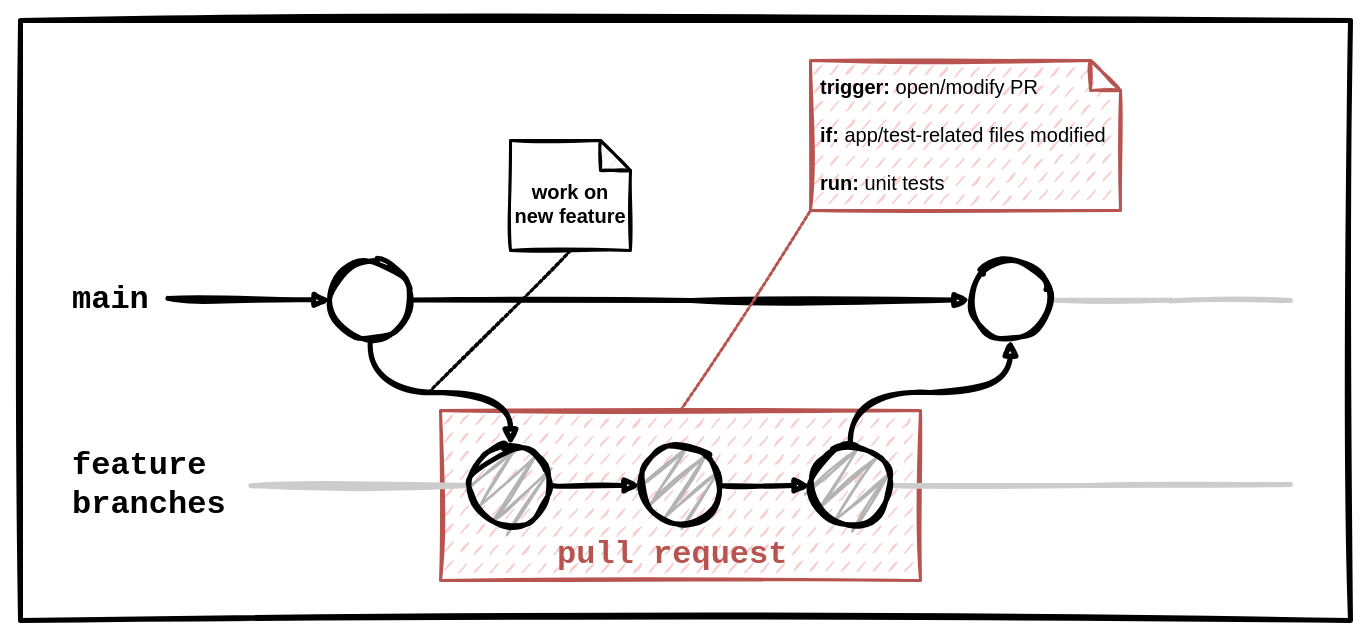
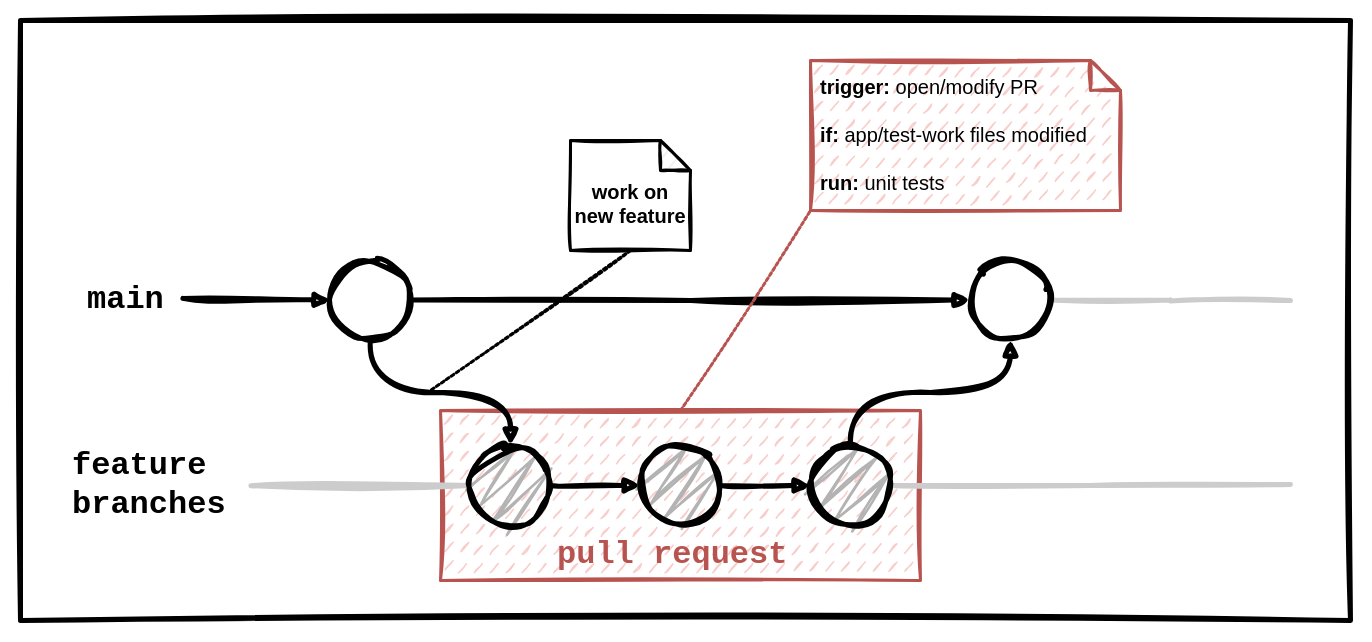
- <mxCell id="16" value="trigger: &lt;span style=&quot;font-weight: normal;&quot;&gt;open/modify PR&lt;/span&gt;&lt;div&gt;&lt;font color=&quot;#000000&quot;&gt;&lt;br&gt;&lt;/font&gt;&lt;div&gt;if: &lt;span style=&quot;font-weight: normal;&quot;&gt;app/test-related files modified&lt;/span&gt;&lt;/div&gt;&lt;div&gt;&lt;br&gt;&lt;/div&gt;&lt;div&gt;run: &lt;span style=&quot;font-weight: normal;&quot;&gt;unit tests&lt;/span&gt;&lt;/div&gt;&lt;/div&gt;" style="shape=note;whiteSpace=wrap;html=1;backgroundOutline=1;darkOpacity=0.05;strokeWidth=3;labelPosition=center;verticalLabelPosition=middle;align=left;verticalAlign=top;sketch=1;curveFitting=1;jiggle=2;fontSize=20;fontStyle=1;spacingLeft=8;spacingTop=8;fillColor=#f8cecc;strokeColor=#b85450;fillStyle=dashed;" parent="1" vertex="1"><mxGeometry x="810" y="60" width="310" height="150" as="geometry" /></mxCell>
+ <mxCell id="16" value="trigger: &lt;span style=&quot;font-weight: normal;&quot;&gt;open/modify PR&lt;/span&gt;&lt;div&gt;&lt;font color=&quot;#000000&quot;&gt;&lt;br&gt;&lt;/font&gt;&lt;div&gt;if: &lt;span style=&quot;font-weight: normal;&quot;&gt;app/test-work files modified&lt;/span&gt;&lt;/div&gt;&lt;div&gt;&lt;br&gt;&lt;/div&gt;&lt;div&gt;run: &lt;span style=&quot;font-weight: normal;&quot;&gt;unit tests&lt;/span&gt;&lt;/div&gt;&lt;/div&gt;" style="shape=note;whiteSpace=wrap;html=1;backgroundOutline=1;darkOpacity=0.05;strokeWidth=3;labelPosition=center;verticalLabelPosition=middle;align=left;verticalAlign=top;sketch=1;curveFitting=1;jiggle=2;fontSize=20;fontStyle=1;spacingLeft=8;spacingTop=8;fillColor=#f8cecc;strokeColor=#b85450;fillStyle=dashed;" parent="1" vertex="1"><mxGeometry x="810" y="60" width="310" height="150" as="geometry" /></mxCell>
- <mxCell id="12" value="&lt;p style=&quot;line-height: 120%; font-size: 20px;&quot;&gt;&lt;span style=&quot;font-size: 20px;&quot;&gt;&lt;b style=&quot;font-size: 20px;&quot;&gt;work on new feature&lt;/b&gt;&lt;/span&gt;&lt;/p&gt;" style="shape=note;whiteSpace=wrap;html=1;backgroundOutline=1;darkOpacity=0.05;strokeWidth=3;labelPosition=center;verticalLabelPosition=middle;align=center;verticalAlign=bottom;sketch=1;curveFitting=1;jiggle=2;fontSize=20;" parent="1" vertex="1"><mxGeometry x="510" y="140" width="120" height="110" as="geometry" /></mxCell>
+ <mxCell id="12" value="&lt;p style=&quot;line-height: 120%; font-size: 20px;&quot;&gt;&lt;span style=&quot;font-size: 20px;&quot;&gt;&lt;b style=&quot;font-size: 20px;&quot;&gt;work on new feature&lt;/b&gt;&lt;/span&gt;&lt;/p&gt;" style="shape=note;whiteSpace=wrap;html=1;backgroundOutline=1;darkOpacity=0.05;strokeWidth=3;labelPosition=center;verticalLabelPosition=middle;align=center;verticalAlign=bottom;sketch=1;curveFitting=1;jiggle=2;fontSize=20;" parent="1" vertex="1"><mxGeometry x="570" y="140" width="120" height="110" as="geometry" /></mxCell>
- <mxCell id="5" value="&lt;b&gt;&lt;font style=&quot;font-size: 32px;&quot;&gt;main&lt;/font&gt;&lt;/b&gt;" style="text;html=1;align=left;verticalAlign=middle;resizable=0;points=[];autosize=1;strokeColor=none;fillColor=none;sketch=1;curveFitting=1;jiggle=2;fontFamily=Courier New;" parent="1" vertex="1"><mxGeometry x="70" y="274.5" width="100" height="50" as="geometry" /></mxCell>
+ <mxCell id="5" value="&lt;b&gt;&lt;font style=&quot;font-size: 32px;&quot;&gt;main&lt;/font&gt;&lt;/b&gt;" style="text;html=1;align=left;verticalAlign=middle;resizable=0;points=[];autosize=1;strokeColor=none;fillColor=none;sketch=1;curveFitting=1;jiggle=2;fontFamily=Courier New;" parent="1" vertex="1"><mxGeometry x="85" y="274.5" width="100" height="50" as="geometry" /></mxCell>
